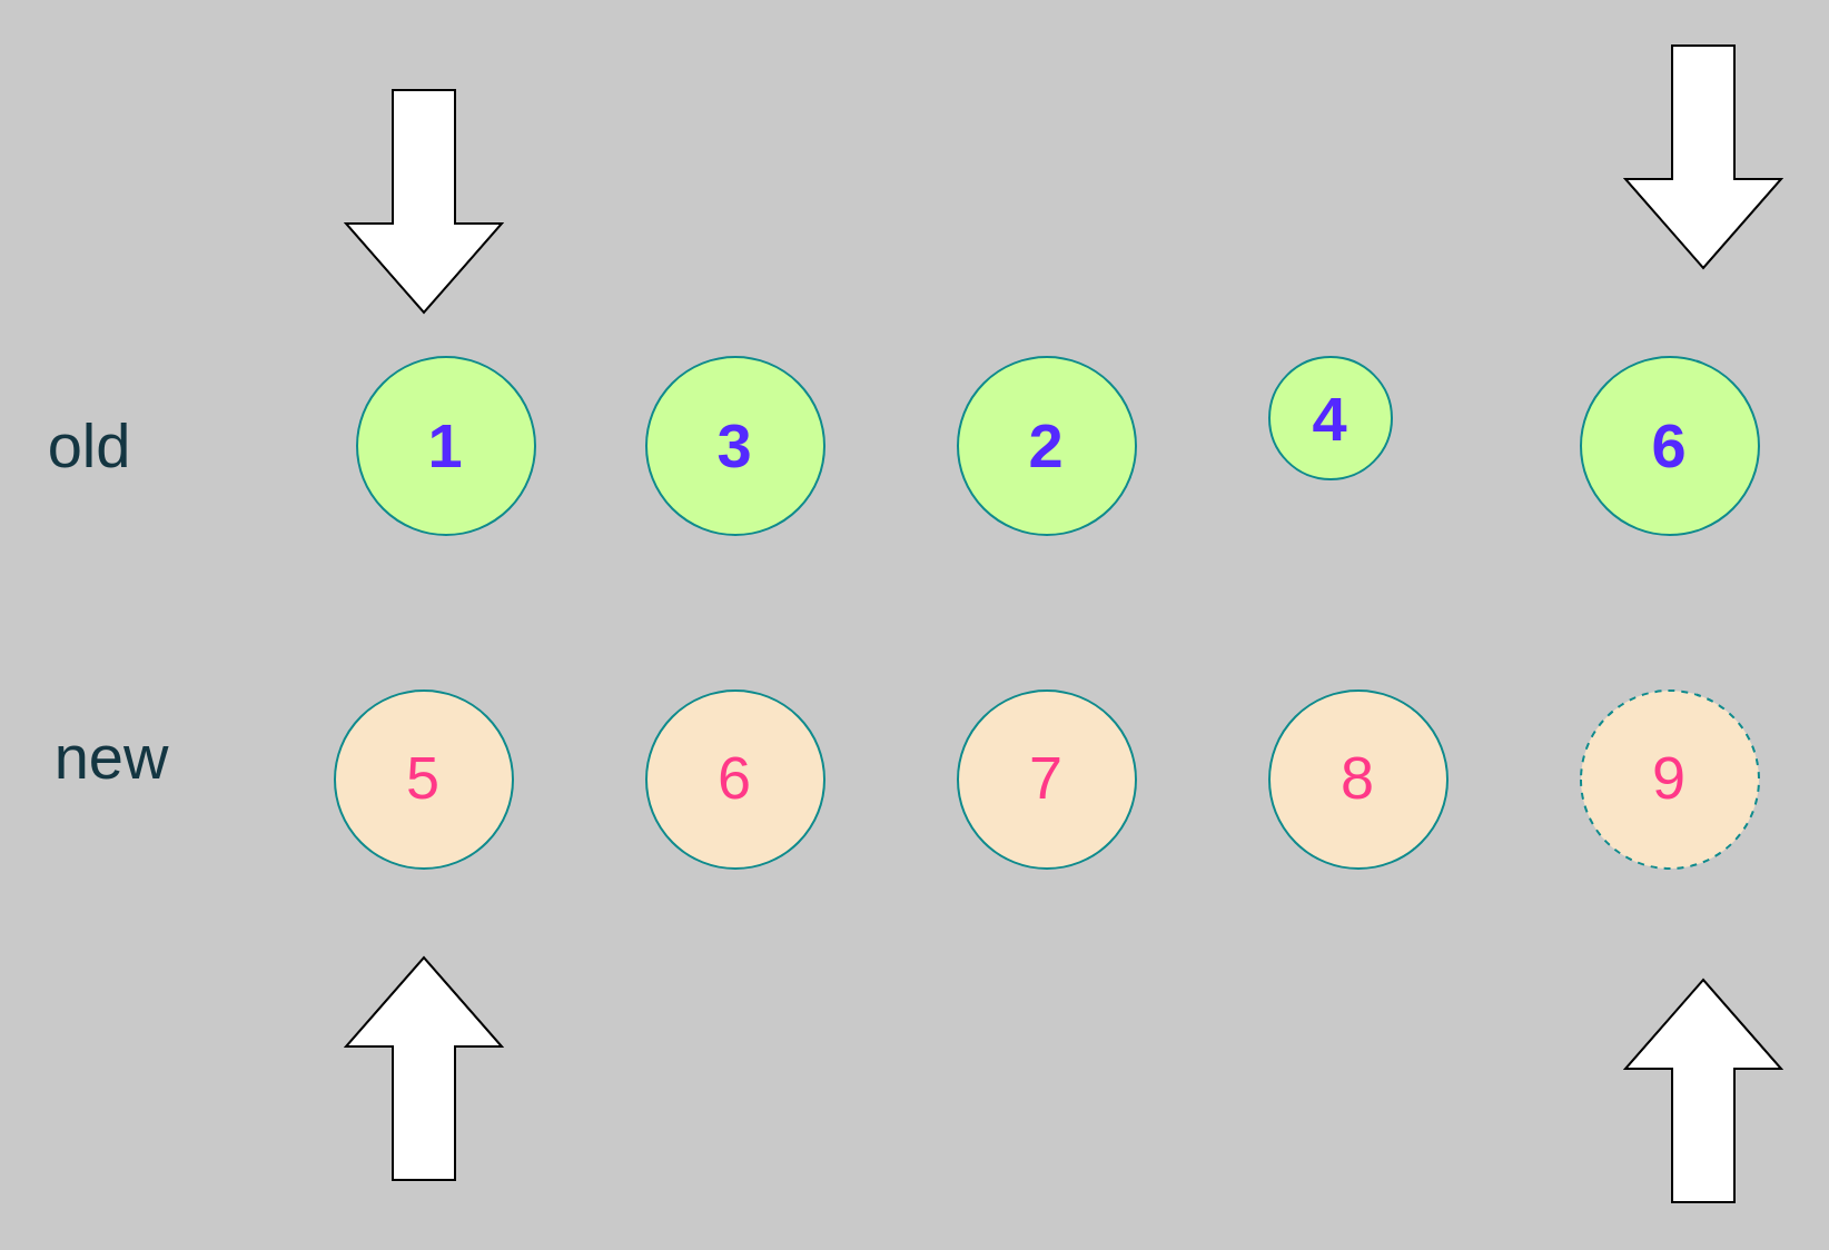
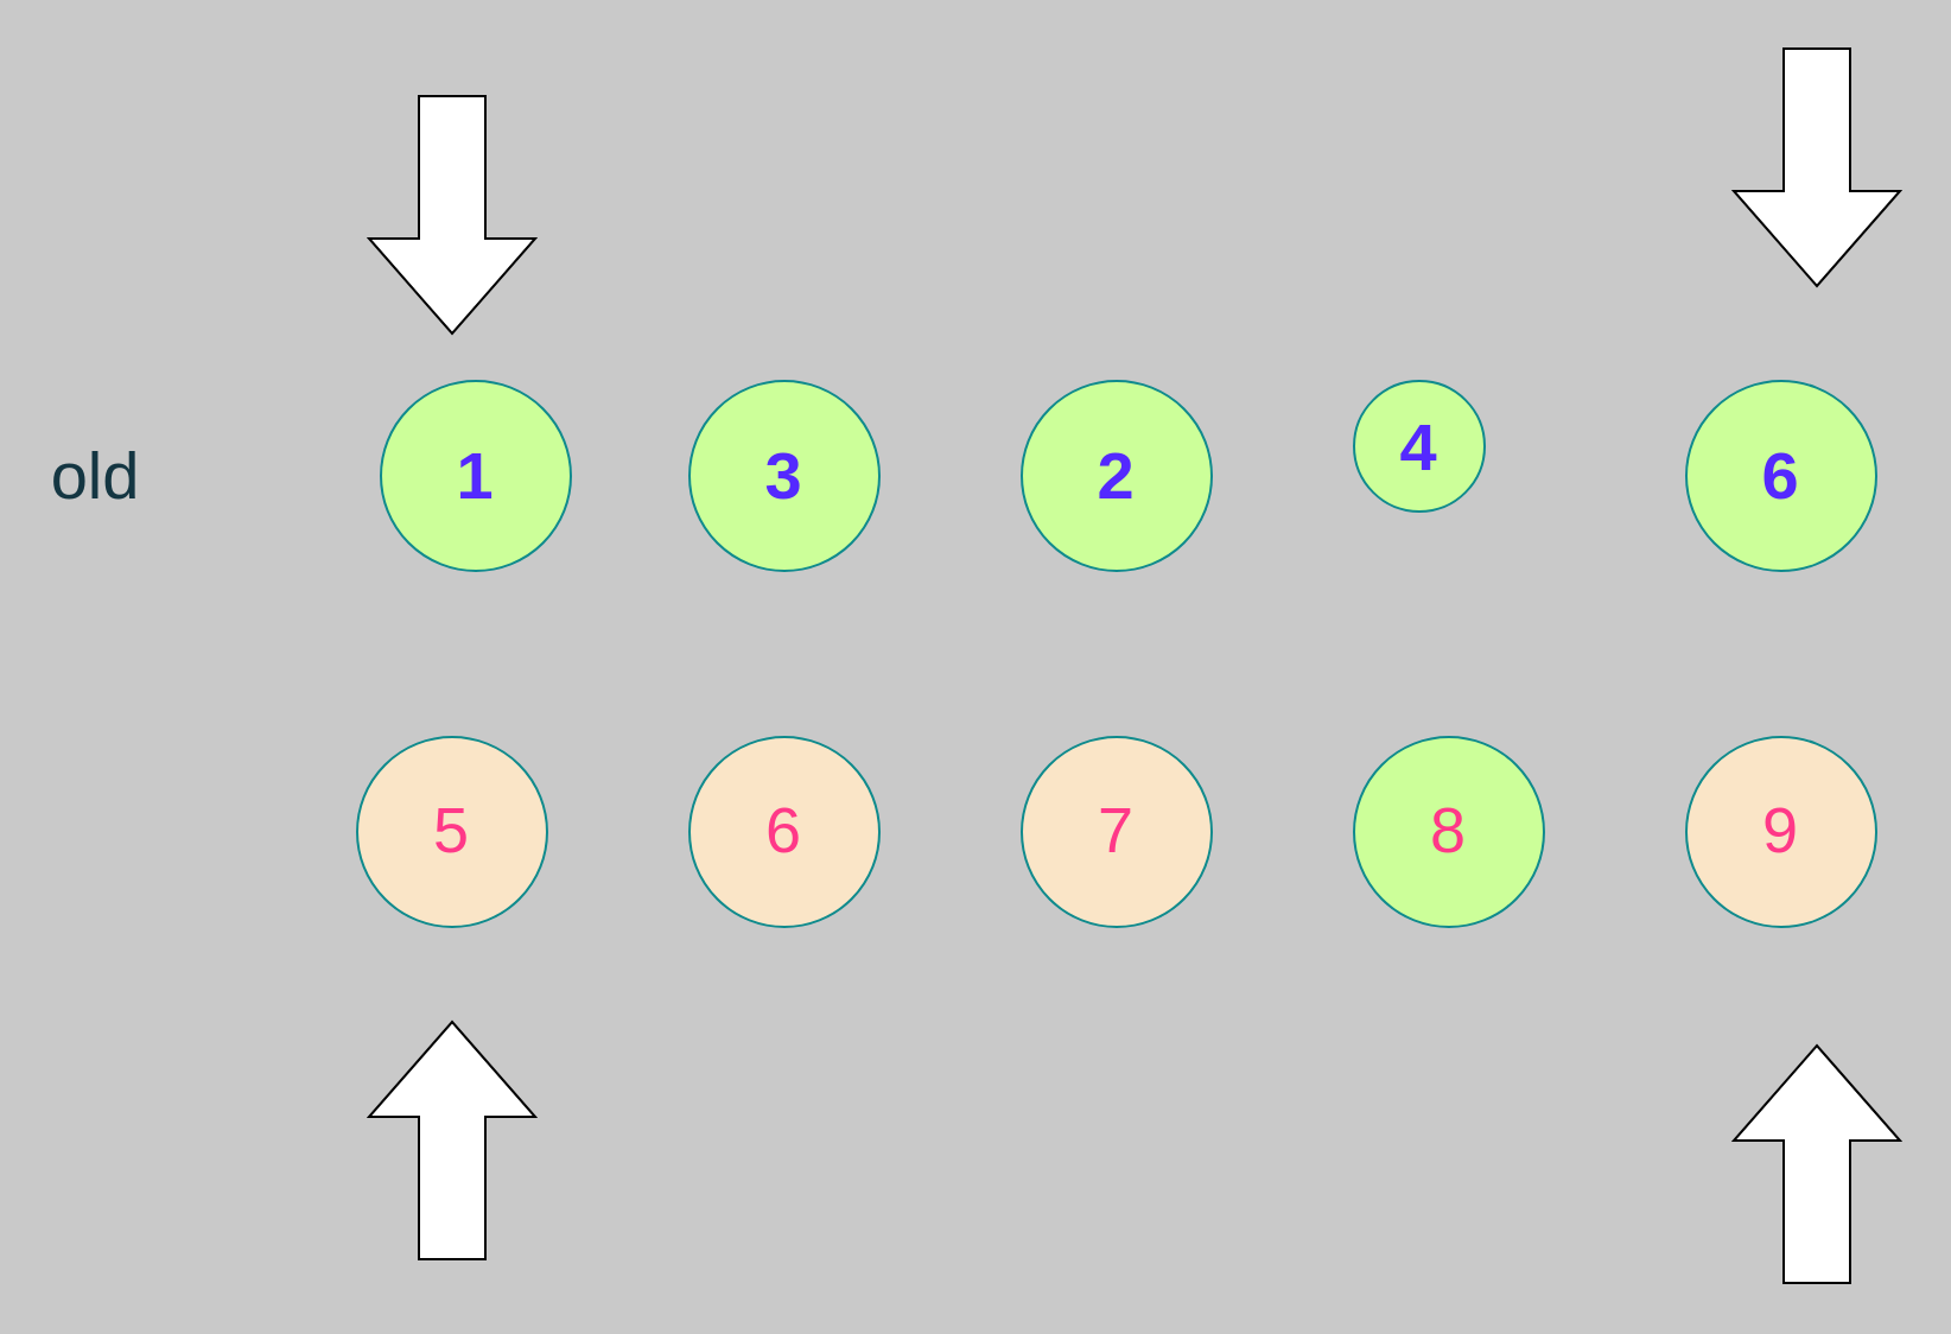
- <mxCell id="13" value="&lt;font style=&quot;font-size: 28px&quot;&gt;new&lt;/font&gt;" style="text;html=1;strokeColor=none;fillColor=none;align=center;verticalAlign=middle;whiteSpace=wrap;flipV=0;flipH=1;fontColor=#143642;" parent="1" vertex="1"><mxGeometry x="30" y="330" width="40" height="20" as="geometry" /></mxCell>
- <mxCell id="10" value="&lt;span style=&quot;color: rgb(255 , 56 , 136) ; font-size: 27px&quot;&gt;8&lt;/span&gt;" style="ellipse;whiteSpace=wrap;html=1;aspect=fixed;fillColor=#FAE5C7;strokeColor=#0F8B8D;flipH=1;flipV=0;fontColor=#143642;" parent="1" vertex="1"><mxGeometry x="570" y="310" width="80" height="80" as="geometry" /></mxCell>
+ <mxCell id="10" value="&lt;span style=&quot;color: rgb(255 , 56 , 136) ; font-size: 27px&quot;&gt;8&lt;/span&gt;" style="ellipse;whiteSpace=wrap;html=1;aspect=fixed;fillColor=#ccff99;strokeColor=#0F8B8D;flipH=1;flipV=0;fontColor=#143642;" parent="1" vertex="1"><mxGeometry x="570" y="310" width="80" height="80" as="geometry" /></mxCell>
- <mxCell id="9" value="&lt;span style=&quot;color: rgb(255 , 56 , 136) ; font-size: 27px&quot;&gt;9&lt;/span&gt;" style="ellipse;whiteSpace=wrap;html=1;aspect=fixed;fillColor=#FAE5C7;strokeColor=#0F8B8D;flipH=1;flipV=0;fontColor=#143642;dashed=1;" parent="1" vertex="1"><mxGeometry x="710" y="310" width="80" height="80" as="geometry" /></mxCell>
+ <mxCell id="9" value="&lt;span style=&quot;color: rgb(255 , 56 , 136) ; font-size: 27px&quot;&gt;9&lt;/span&gt;" style="ellipse;whiteSpace=wrap;html=1;aspect=fixed;fillColor=#FAE5C7;strokeColor=#0F8B8D;flipH=1;flipV=0;fontColor=#143642;" parent="1" vertex="1"><mxGeometry x="710" y="310" width="80" height="80" as="geometry" /></mxCell>
